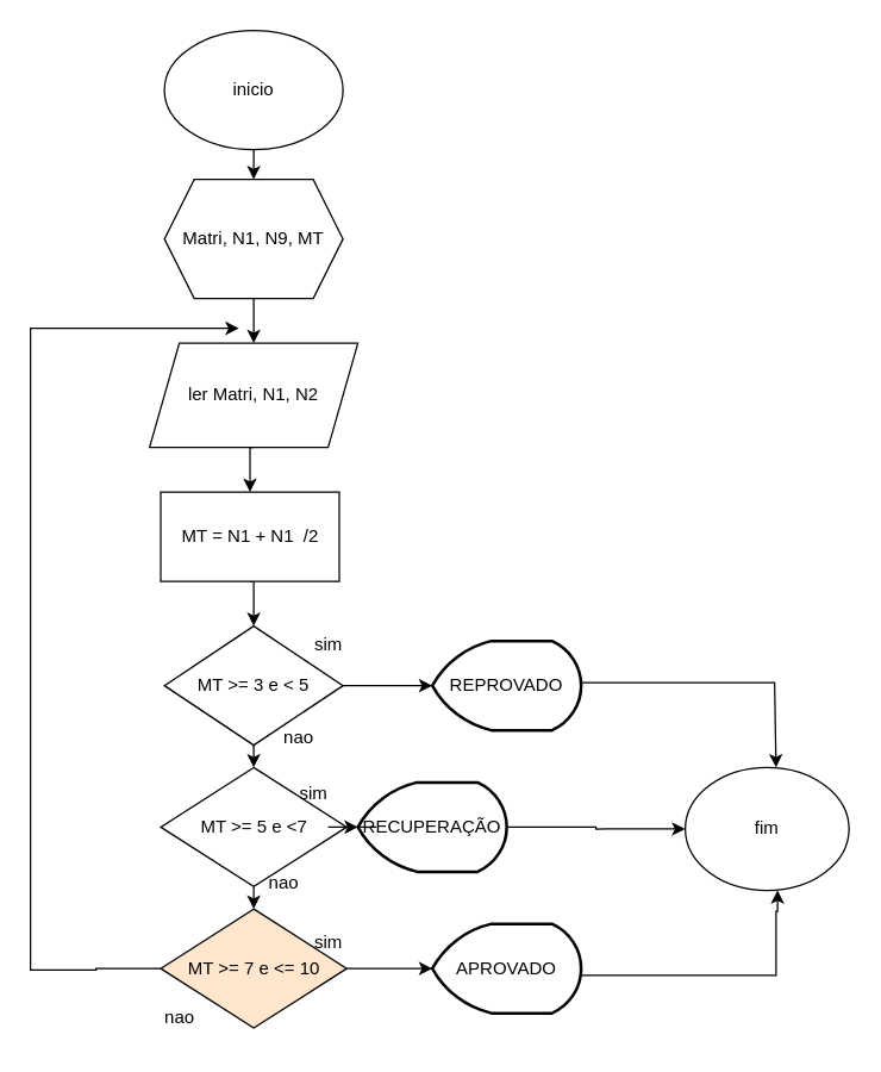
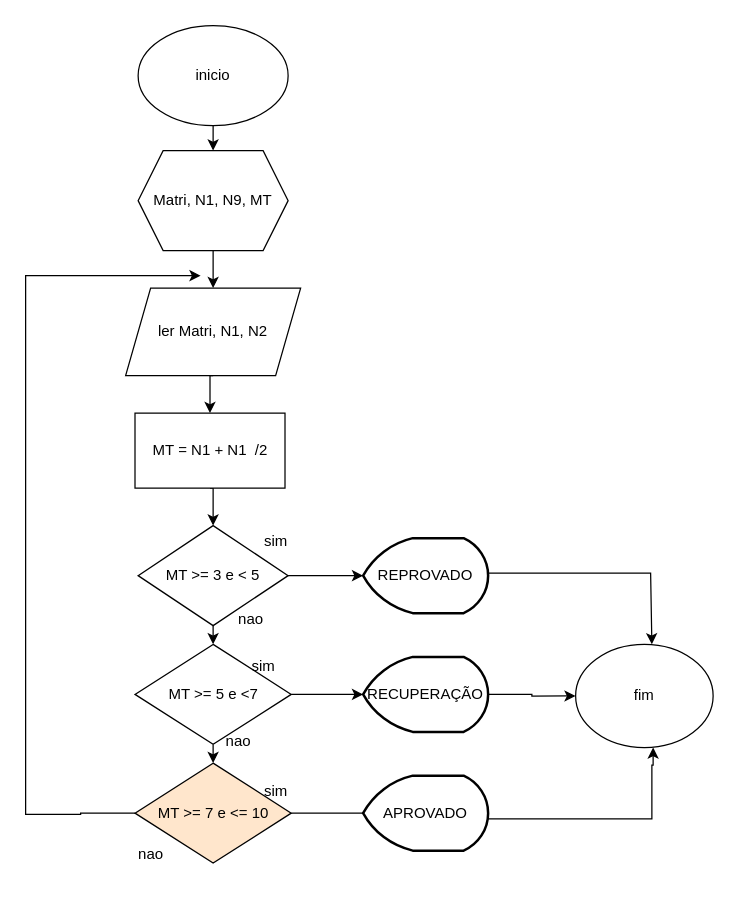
- <mxCell id="21" value="RECUPERAÇÃO" style="strokeWidth=2;html=1;shape=mxgraph.flowchart.display;whiteSpace=wrap;" vertex="1" parent="1"><mxGeometry x="240" y="525" width="100" height="60" as="geometry" /></mxCell>
+ <mxCell id="21" value="RECUPERAÇÃO" style="strokeWidth=2;html=1;shape=mxgraph.flowchart.display;whiteSpace=wrap;" vertex="1" parent="1"><mxGeometry x="290" y="525" width="100" height="60" as="geometry" /></mxCell>
- <mxCell id="24" style="edgeStyle=orthogonalEdgeStyle;rounded=0;orthogonalLoop=1;jettySize=auto;html=1;entryX=0;entryY=0.5;entryDx=0;entryDy=0;entryPerimeter=0;" edge="1" parent="1" source="15" target="19"><mxGeometry relative="1" as="geometry" /></mxCell>
+ <mxCell id="24" style="edgeStyle=orthogonalEdgeStyle;rounded=0;orthogonalLoop=1;jettySize=auto;html=1;entryX=0;entryY=0.5;entryDx=0;entryDy=0;entryPerimeter=0;endArrow=none;" edge="1" parent="1" source="15" target="19"><mxGeometry relative="1" as="geometry" /></mxCell>
